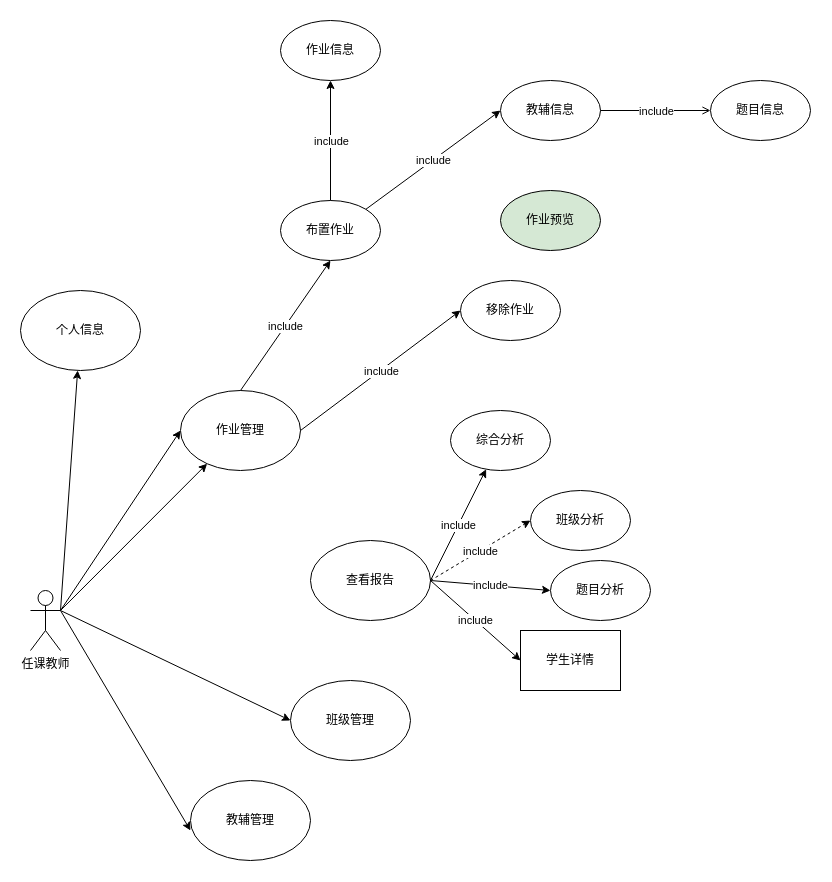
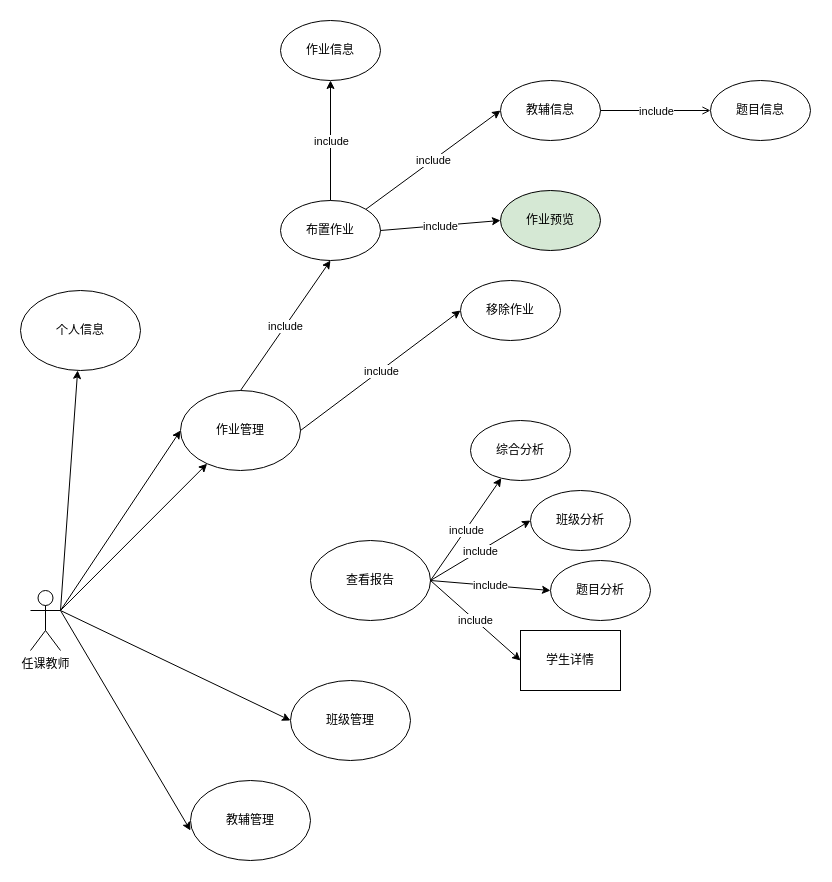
+ <mxCell id="41" value="" style="endArrow=classic;html=1;entryX=0;entryY=0.5;entryDx=0;entryDy=0;exitX=1;exitY=0.5;exitDx=0;exitDy=0;" edge="1" parent="1" source="5" target="40"><mxGeometry relative="1" as="geometry"><mxPoint x="340" y="200" as="sourcePoint" /><mxPoint x="340" y="90" as="targetPoint" /></mxGeometry></mxCell>
+ <mxCell id="42" value="include" style="edgeLabel;resizable=0;html=1;align=center;verticalAlign=middle;" connectable="0" vertex="1" parent="41"><mxGeometry relative="1" as="geometry" /></mxCell>
- <mxCell id="17" value="综合分析" style="ellipse;whiteSpace=wrap;html=1;" vertex="1" parent="1"><mxGeometry x="450" y="410" width="100" height="60" as="geometry" /></mxCell>
+ <mxCell id="17" value="综合分析" style="ellipse;whiteSpace=wrap;html=1;" vertex="1" parent="1"><mxGeometry x="470" y="420" width="100" height="60" as="geometry" /></mxCell>
- <mxCell id="23" value="" style="endArrow=classic;html=1;entryX=0;entryY=0.5;entryDx=0;entryDy=0;exitX=1;exitY=0.5;exitDx=0;exitDy=0;dashed=1;" edge="1" parent="1" source="6" target="20"><mxGeometry relative="1" as="geometry"><mxPoint x="320" y="450" as="sourcePoint" /><mxPoint x="410" y="320" as="targetPoint" /></mxGeometry></mxCell>
+ <mxCell id="23" value="" style="endArrow=classic;html=1;entryX=0;entryY=0.5;entryDx=0;entryDy=0;exitX=1;exitY=0.5;exitDx=0;exitDy=0;" edge="1" parent="1" source="6" target="20"><mxGeometry relative="1" as="geometry"><mxPoint x="320" y="450" as="sourcePoint" /><mxPoint x="410" y="320" as="targetPoint" /></mxGeometry></mxCell>
